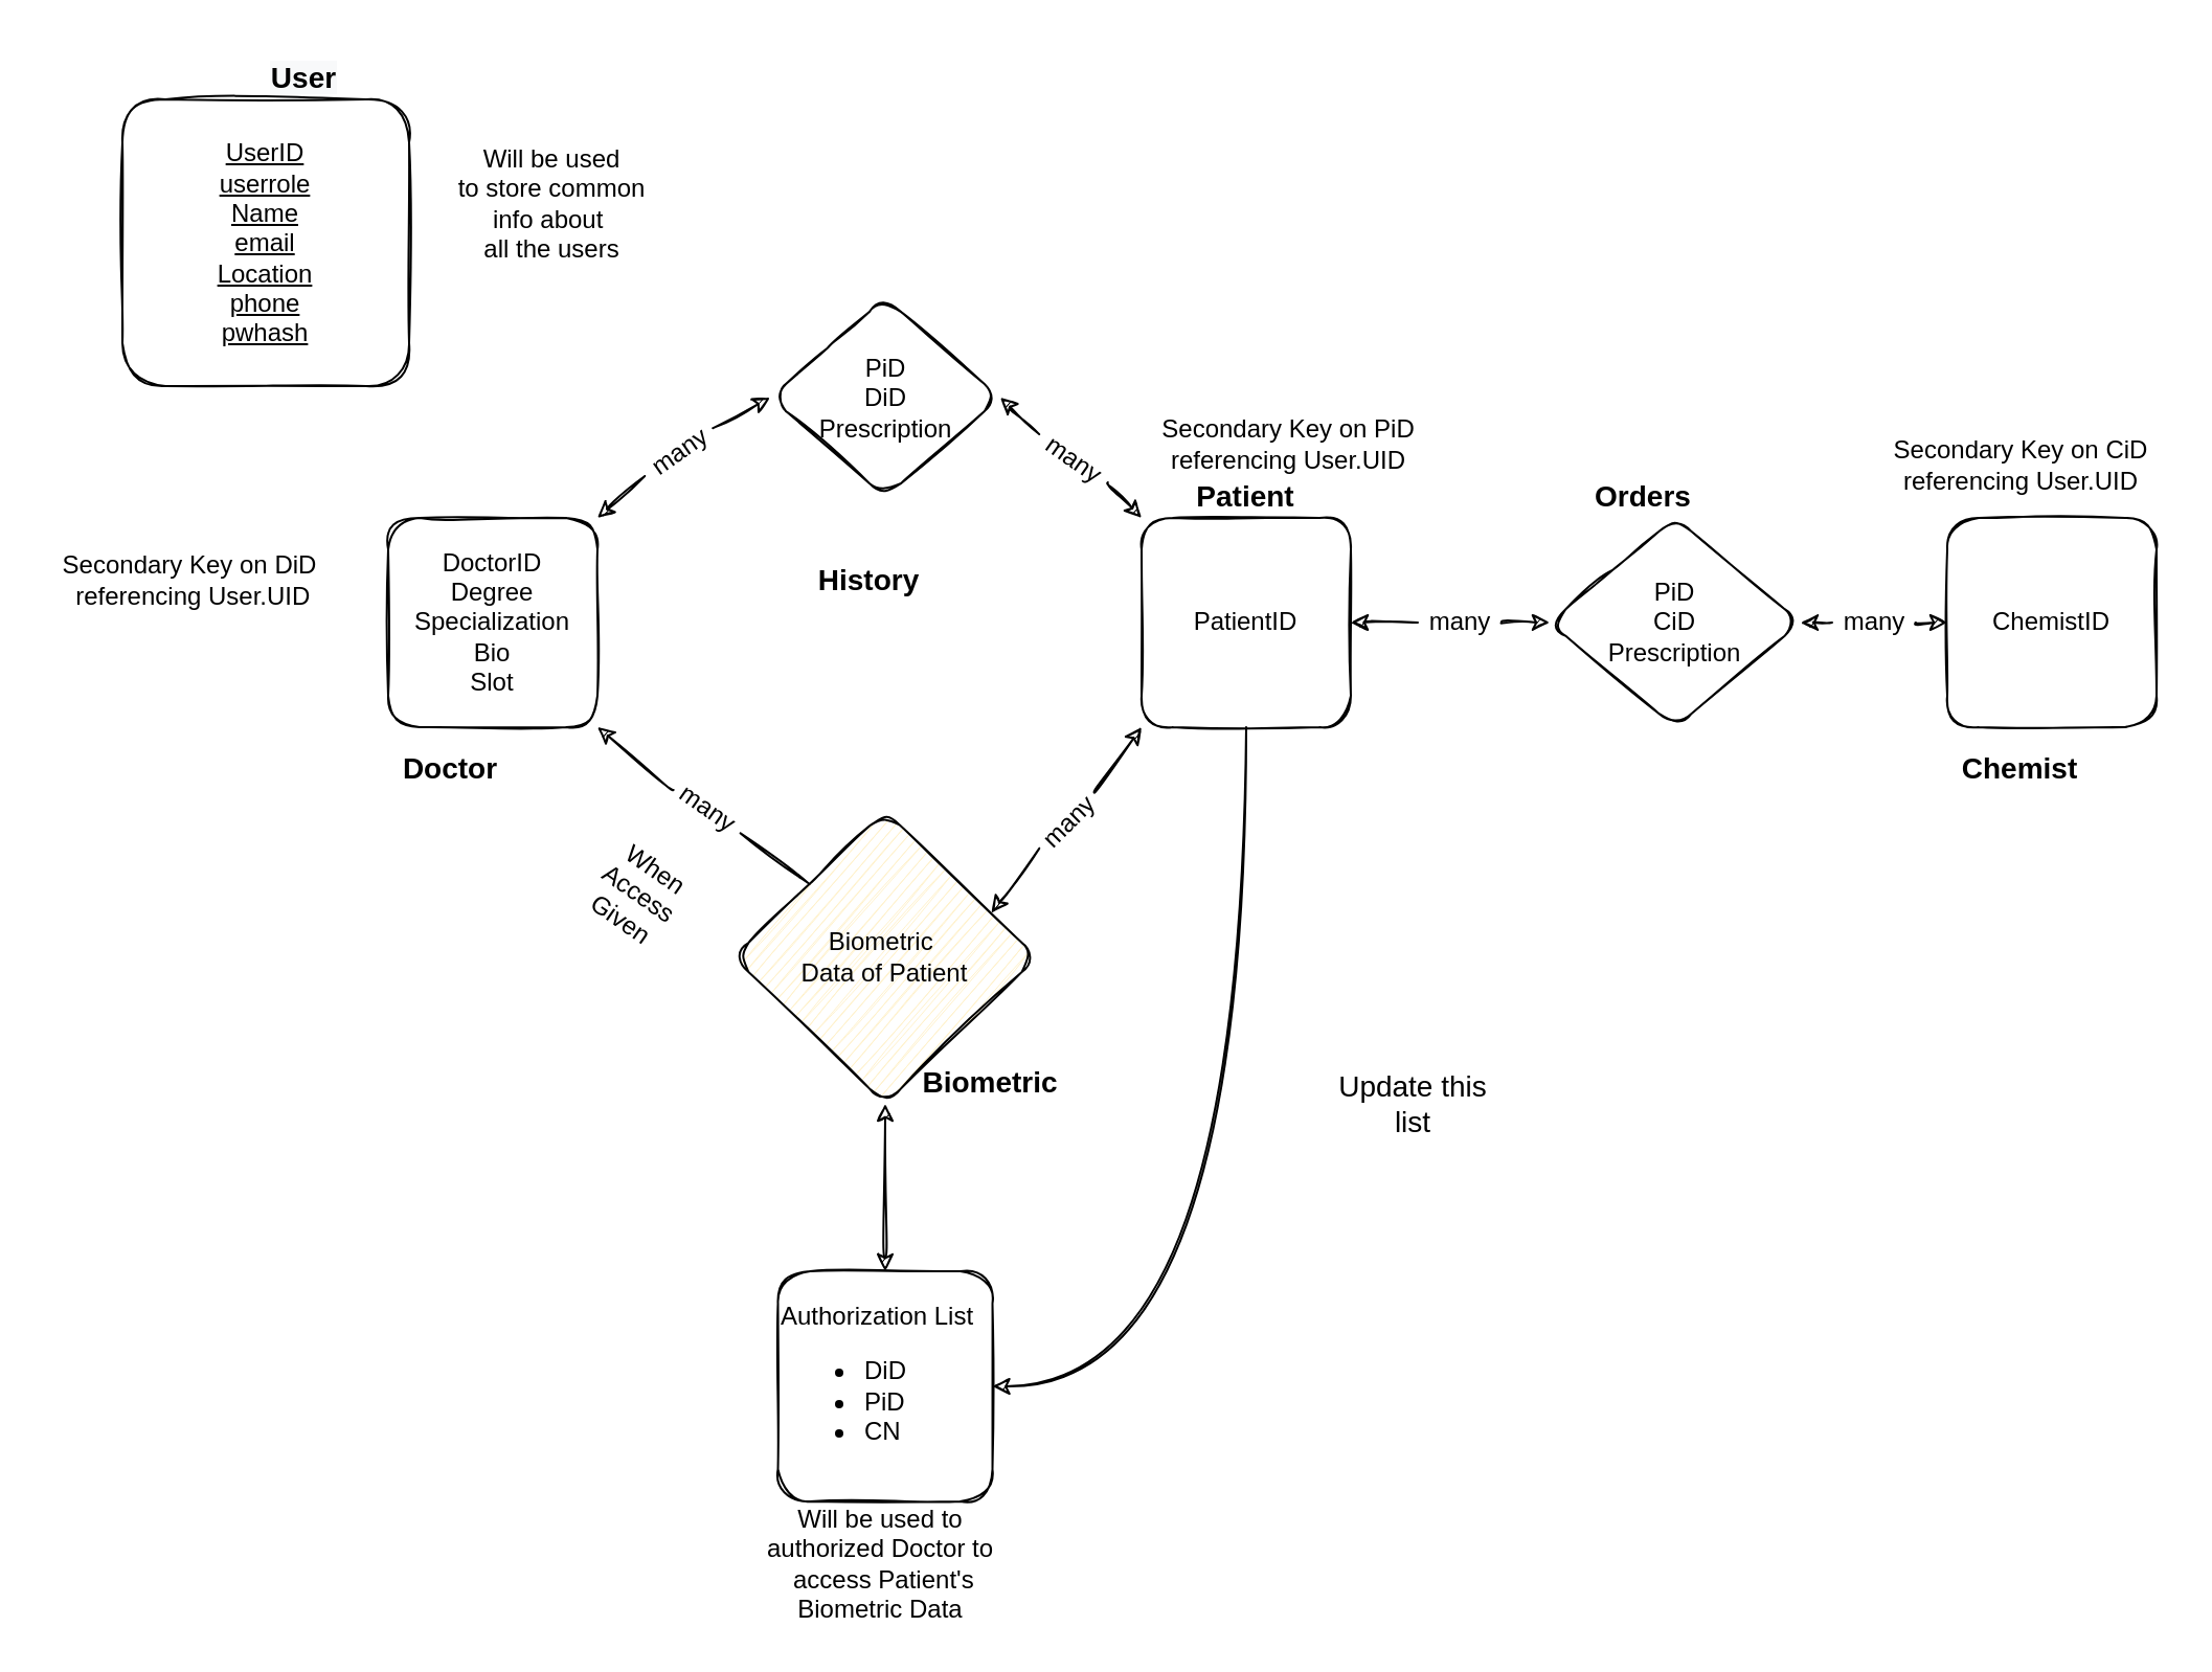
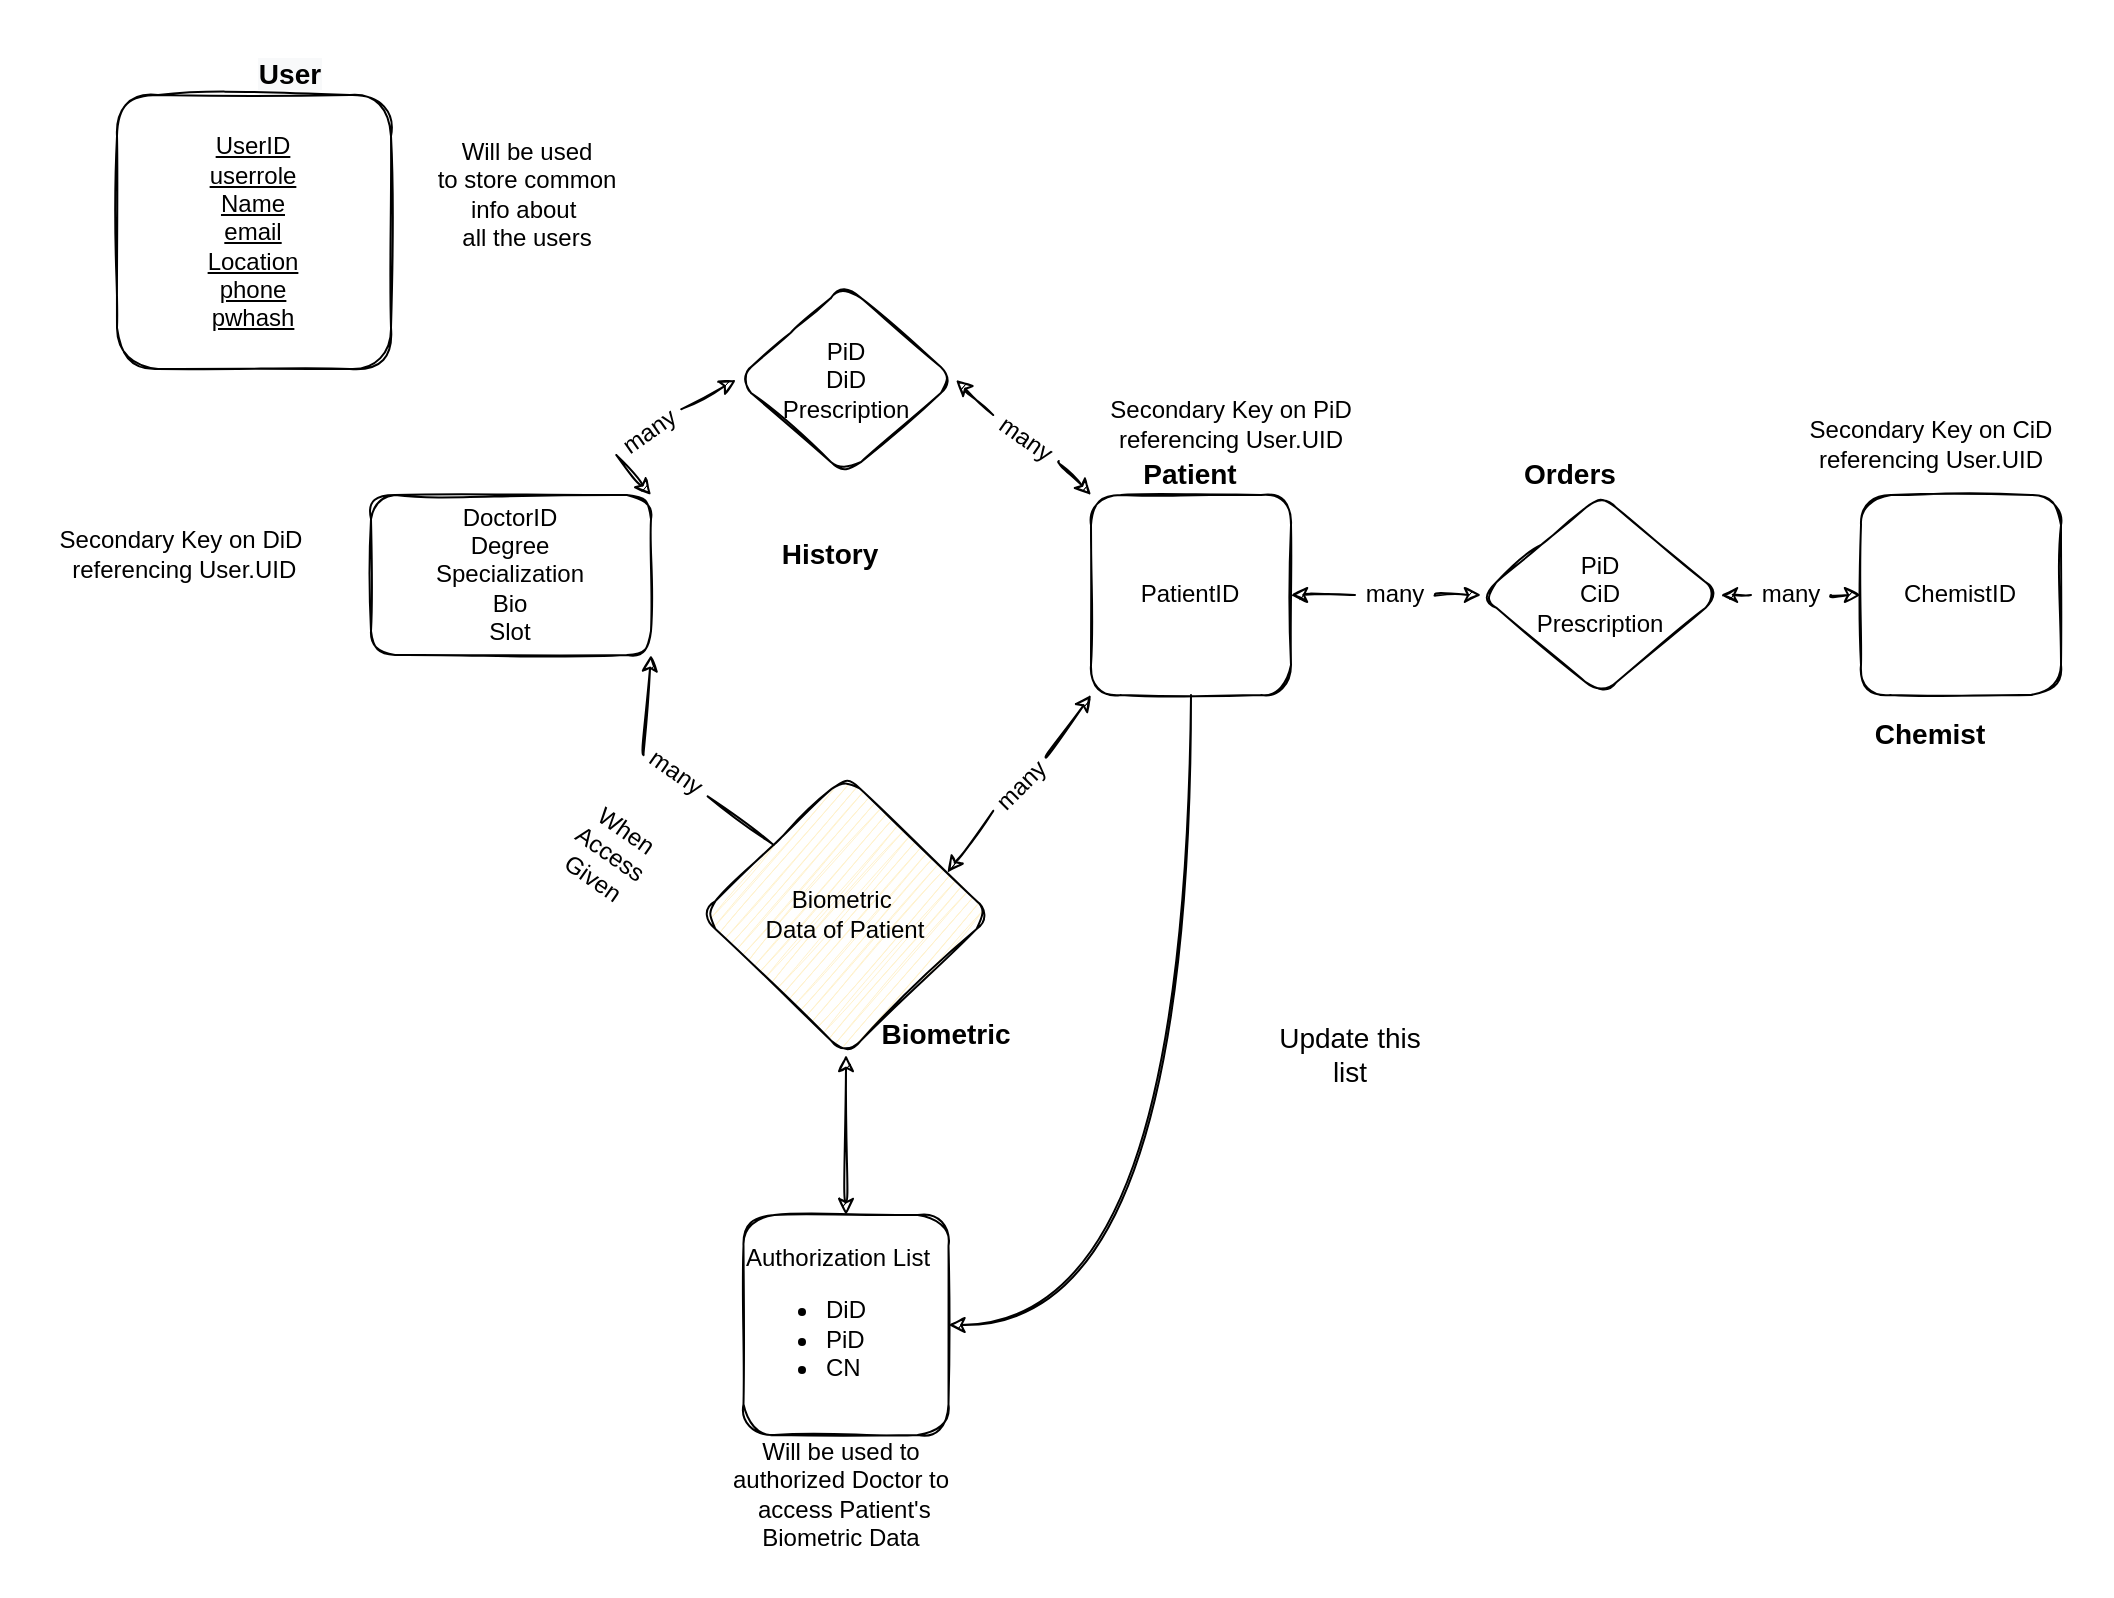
- <mxCell id="6" value="DoctorID&lt;br&gt;Degree&lt;br&gt;Specialization&lt;br&gt;Bio&lt;br&gt;Slot" style="whiteSpace=wrap;html=1;aspect=fixed;sketch=1;rounded=1;" parent="1" vertex="1"><mxGeometry x="185" y="240" width="100" height="100" as="geometry" /></mxCell>
+ <mxCell id="6" value="DoctorID&lt;br&gt;Degree&lt;br&gt;Specialization&lt;br&gt;Bio&lt;br&gt;Slot" style="whiteSpace=wrap;html=1;aspect=fixed;sketch=1;rounded=1;" parent="1" vertex="1"><mxGeometry x="185" y="240" width="140" height="80" as="geometry" /></mxCell>
- <mxCell id="10" value="&lt;b&gt;&lt;font style=&quot;font-size: 14px&quot;&gt;Doctor&lt;/font&gt;&lt;/b&gt;" style="text;html=1;strokeColor=none;fillColor=none;align=center;verticalAlign=middle;whiteSpace=wrap;sketch=1;rounded=1;" parent="1" vertex="1"><mxGeometry x="195" y="350" width="40" height="20" as="geometry" /></mxCell>
